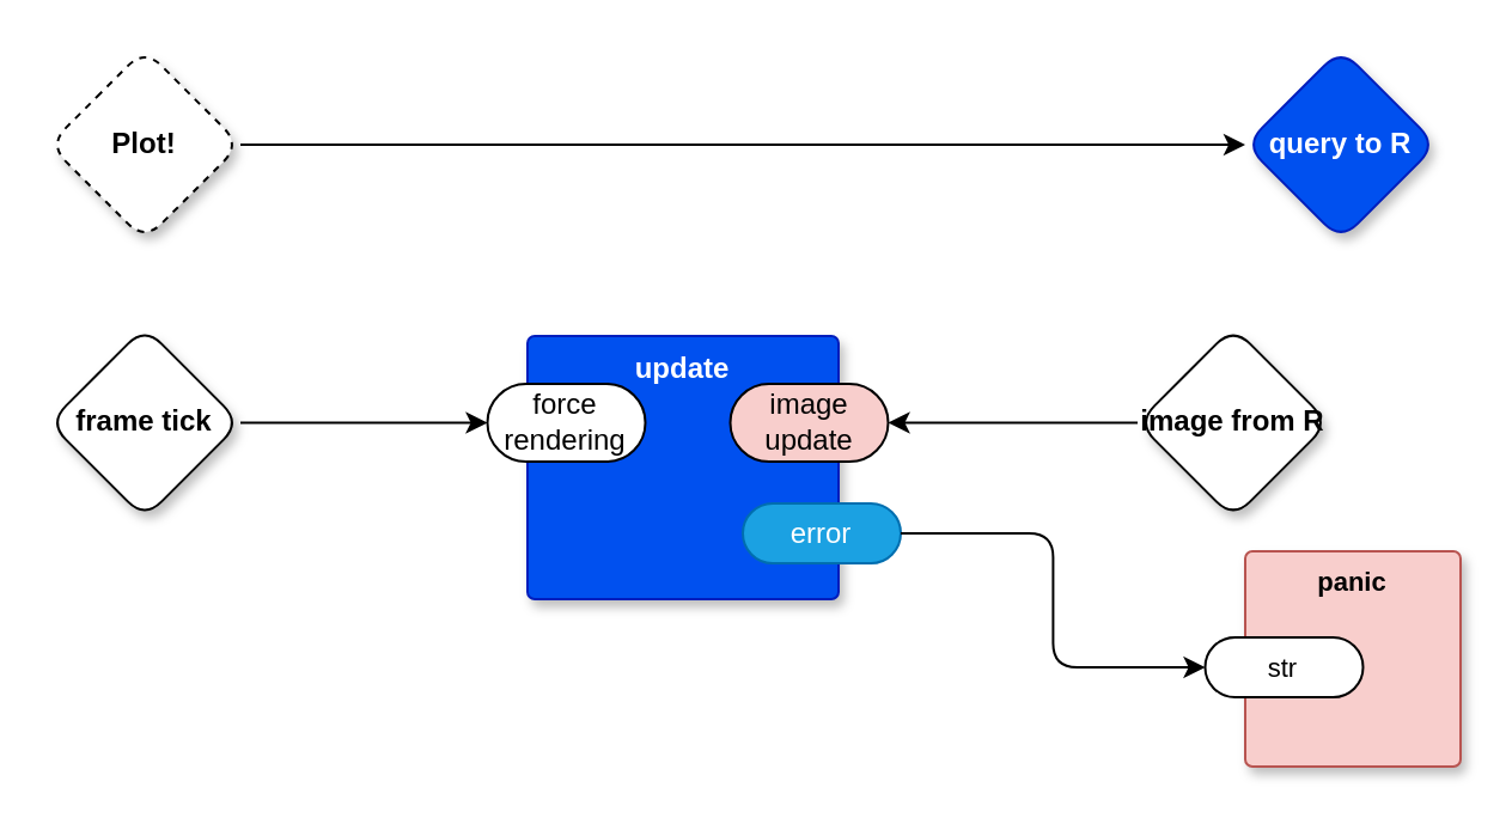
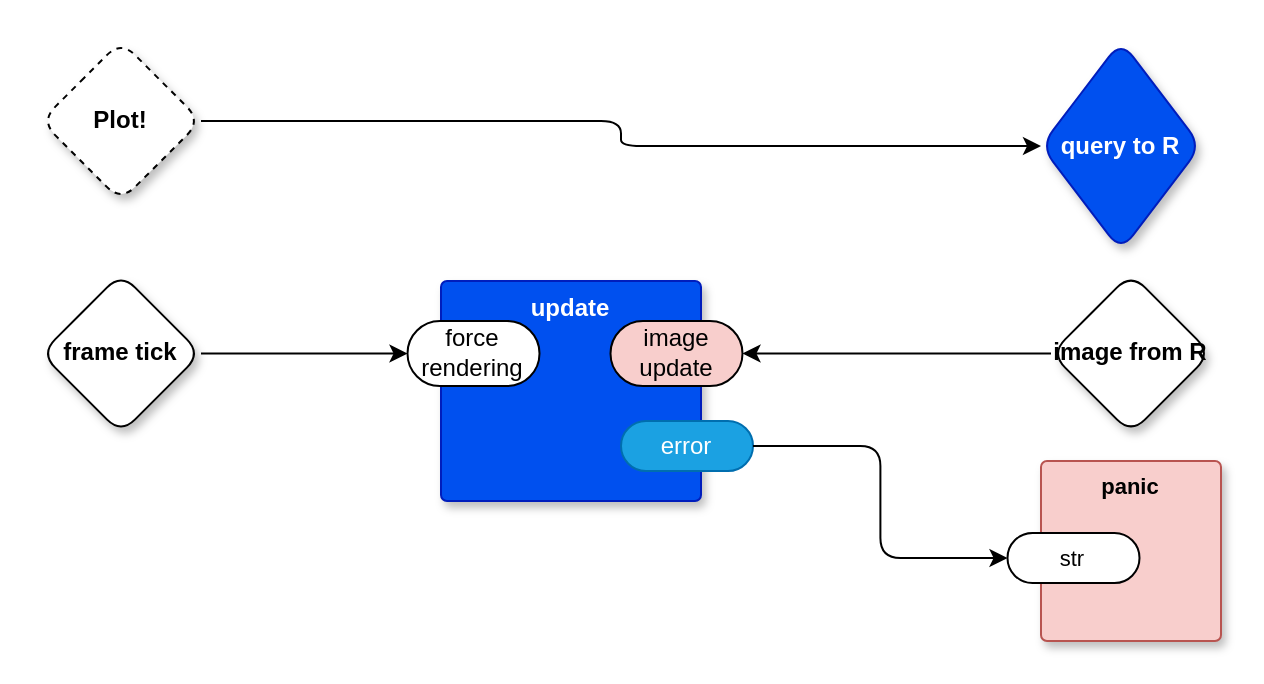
- <mxCell id="2" value="query to R" style="rhombus;whiteSpace=wrap;html=1;rounded=1;fillColor=#0050ef;fontColor=#ffffff;strokeColor=#001DBC;fontStyle=1;glass=0;sketch=0;fontSize=12;points=[[0,0.5,0,0,0],[0.5,0,0,0,0],[0.5,1,0,0,0],[1,0.5,0,0,0]];shadow=1;" parent="1" vertex="1"><mxGeometry x="520" y="20" width="80" height="80" as="geometry" /></mxCell>
+ <mxCell id="2" value="query to R" style="rhombus;whiteSpace=wrap;html=1;rounded=1;fillColor=#0050ef;fontColor=#ffffff;strokeColor=#001DBC;fontStyle=1;glass=0;sketch=0;fontSize=12;points=[[0,0.5,0,0,0],[0.5,0,0,0,0],[0.5,1,0,0,0],[1,0.5,0,0,0]];shadow=1;" parent="1" vertex="1"><mxGeometry x="520" y="20" width="80" height="105" as="geometry" /></mxCell>
- <mxCell id="8" value="image from R" style="rhombus;whiteSpace=wrap;html=1;rounded=1;fontStyle=1;glass=0;sketch=0;fontSize=12;points=[[0,0.5,0,0,0],[0.5,0,0,0,0],[0.5,1,0,0,0],[1,0.5,0,0,0]];shadow=1;" parent="1" vertex="1"><mxGeometry x="475" y="136.25" width="80" height="80" as="geometry" /></mxCell>
+ <mxCell id="8" value="image from R" style="rhombus;whiteSpace=wrap;html=1;rounded=1;fontStyle=1;glass=0;sketch=0;fontSize=12;points=[[0,0.5,0,0,0],[0.5,0,0,0,0],[0.5,1,0,0,0],[1,0.5,0,0,0]];shadow=1;" parent="1" vertex="1"><mxGeometry x="525" y="136.25" width="80" height="80" as="geometry" /></mxCell>
